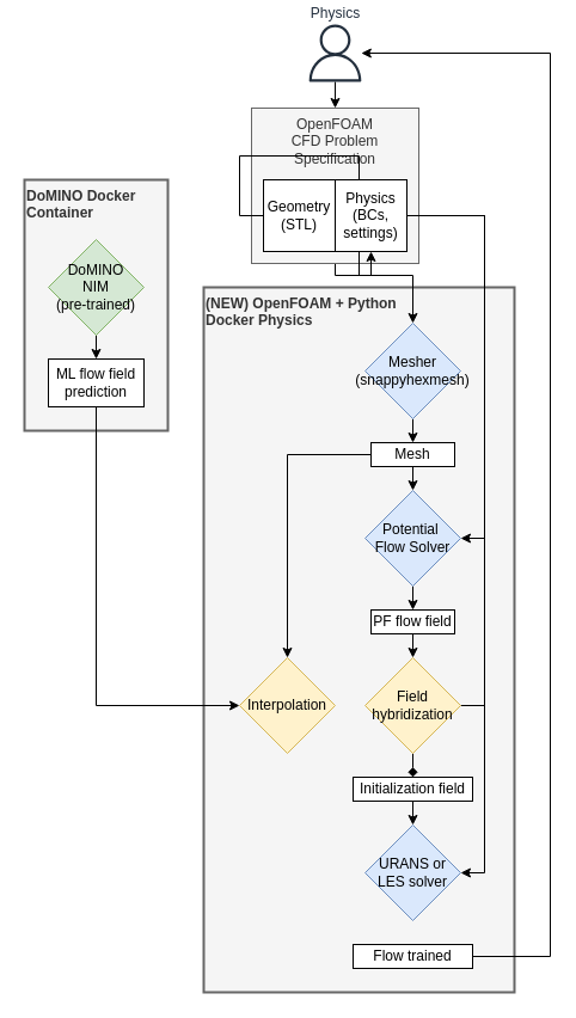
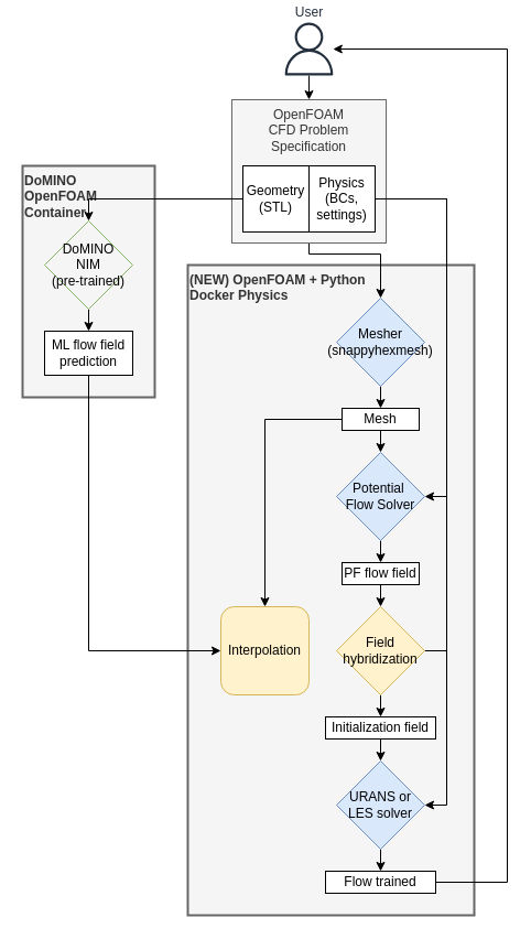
- <mxCell id="3" value="Physics" style="sketch=0;outlineConnect=0;fontColor=#232F3E;gradientColor=none;fillColor=#232F3D;strokeColor=none;dashed=0;verticalLabelPosition=top;verticalAlign=bottom;align=center;fontSize=12;fontStyle=0;aspect=fixed;pointerEvents=1;shape=mxgraph.aws4.user;html=1;labelPosition=center;" vertex="1" parent="1"><mxGeometry x="256" y="20" width="48" height="48" as="geometry" /></mxCell>
+ <mxCell id="3" value="User" style="sketch=0;outlineConnect=0;fontColor=#232F3E;gradientColor=none;fillColor=#232F3D;strokeColor=none;dashed=0;verticalLabelPosition=top;verticalAlign=bottom;align=center;fontSize=12;fontStyle=0;aspect=fixed;pointerEvents=1;shape=mxgraph.aws4.user;html=1;labelPosition=center;" vertex="1" parent="1"><mxGeometry x="256" y="20" width="48" height="48" as="geometry" /></mxCell>
- <mxCell id="12" style="edgeStyle=orthogonalEdgeStyle;rounded=0;orthogonalLoop=1;jettySize=auto;html=1;exitX=0;exitY=0.5;exitDx=0;exitDy=0;" edge="1" parent="1" source="13" target="17"><mxGeometry relative="1" as="geometry" /></mxCell>
+ <mxCell id="12" style="edgeStyle=orthogonalEdgeStyle;rounded=0;orthogonalLoop=1;jettySize=auto;html=1;exitX=0;exitY=0.5;exitDx=0;exitDy=0;entryX=0.5;entryY=0;entryDx=0;entryDy=0;" edge="1" parent="1" source="13" target="7"><mxGeometry relative="1" as="geometry" /></mxCell>
- <mxCell id="5" value="&lt;b&gt;DoMINO Docker&amp;nbsp;&lt;/b&gt;&lt;div&gt;&lt;b&gt;Container&lt;/b&gt;&lt;/div&gt;" style="rounded=0;whiteSpace=wrap;html=1;fillColor=#f5f5f5;strokeColor=#666666;align=left;verticalAlign=top;fontColor=#333333;strokeWidth=2;" vertex="1" parent="1"><mxGeometry x="20" y="150" width="120" height="210" as="geometry" /></mxCell>
+ <mxCell id="5" value="&lt;b&gt;DoMINO OpenFOAM&amp;nbsp;&lt;/b&gt;&lt;div&gt;&lt;b&gt;Container&lt;/b&gt;&lt;/div&gt;" style="rounded=0;whiteSpace=wrap;html=1;fillColor=#f5f5f5;strokeColor=#666666;align=left;verticalAlign=top;fontColor=#333333;strokeWidth=2;" vertex="1" parent="1"><mxGeometry x="20" y="150" width="120" height="210" as="geometry" /></mxCell>
- <mxCell id="7" value="DoMINO&lt;div&gt;NIM&lt;/div&gt;&lt;div&gt;(pre-trained)&lt;/div&gt;" style="rhombus;whiteSpace=wrap;html=1;labelBackgroundColor=none;fillColor=#d5e8d4;strokeColor=#82b366;" vertex="1" parent="1"><mxGeometry x="40" y="200" width="80" height="80" as="geometry" /></mxCell>
+ <mxCell id="7" value="DoMINO&lt;div&gt;NIM&lt;/div&gt;&lt;div&gt;(pre-trained)&lt;/div&gt;" style="rhombus;whiteSpace=wrap;html=1;labelBackgroundColor=none;fillColor=#f5f5f5;strokeColor=#82b366;" vertex="1" parent="1"><mxGeometry x="40" y="200" width="80" height="80" as="geometry" /></mxCell>
- <mxCell id="33" value="Interpolation" style="rhombus;whiteSpace=wrap;html=1;fillColor=#fff2cc;strokeColor=#d6b656;" vertex="1" parent="1"><mxGeometry x="200" y="550" width="80" height="80" as="geometry" /></mxCell>
+ <mxCell id="33" value="Interpolation" style="whiteSpace=wrap;html=1;fillColor=#fff2cc;strokeColor=#d6b656;rounded=1;" vertex="1" parent="1"><mxGeometry x="200" y="550" width="80" height="80" as="geometry" /></mxCell>
- <mxCell id="25" style="edgeStyle=orthogonalEdgeStyle;rounded=0;orthogonalLoop=1;jettySize=auto;html=1;exitX=0.5;exitY=1;exitDx=0;exitDy=0;entryX=0.5;entryY=0;entryDx=0;entryDy=0;endArrow=diamond;" edge="1" parent="1" source="26" target="30"><mxGeometry relative="1" as="geometry" /></mxCell>
+ <mxCell id="25" style="edgeStyle=orthogonalEdgeStyle;rounded=0;orthogonalLoop=1;jettySize=auto;html=1;exitX=0.5;exitY=1;exitDx=0;exitDy=0;entryX=0.5;entryY=0;entryDx=0;entryDy=0;" edge="1" parent="1" source="26" target="30"><mxGeometry relative="1" as="geometry" /></mxCell>
+ <mxCell id="31" style="edgeStyle=orthogonalEdgeStyle;rounded=0;orthogonalLoop=1;jettySize=auto;html=1;exitX=0.5;exitY=1;exitDx=0;exitDy=0;entryX=0.5;entryY=0;entryDx=0;entryDy=0;" edge="1" parent="1" source="32" target="35"><mxGeometry relative="1" as="geometry" /></mxCell>
